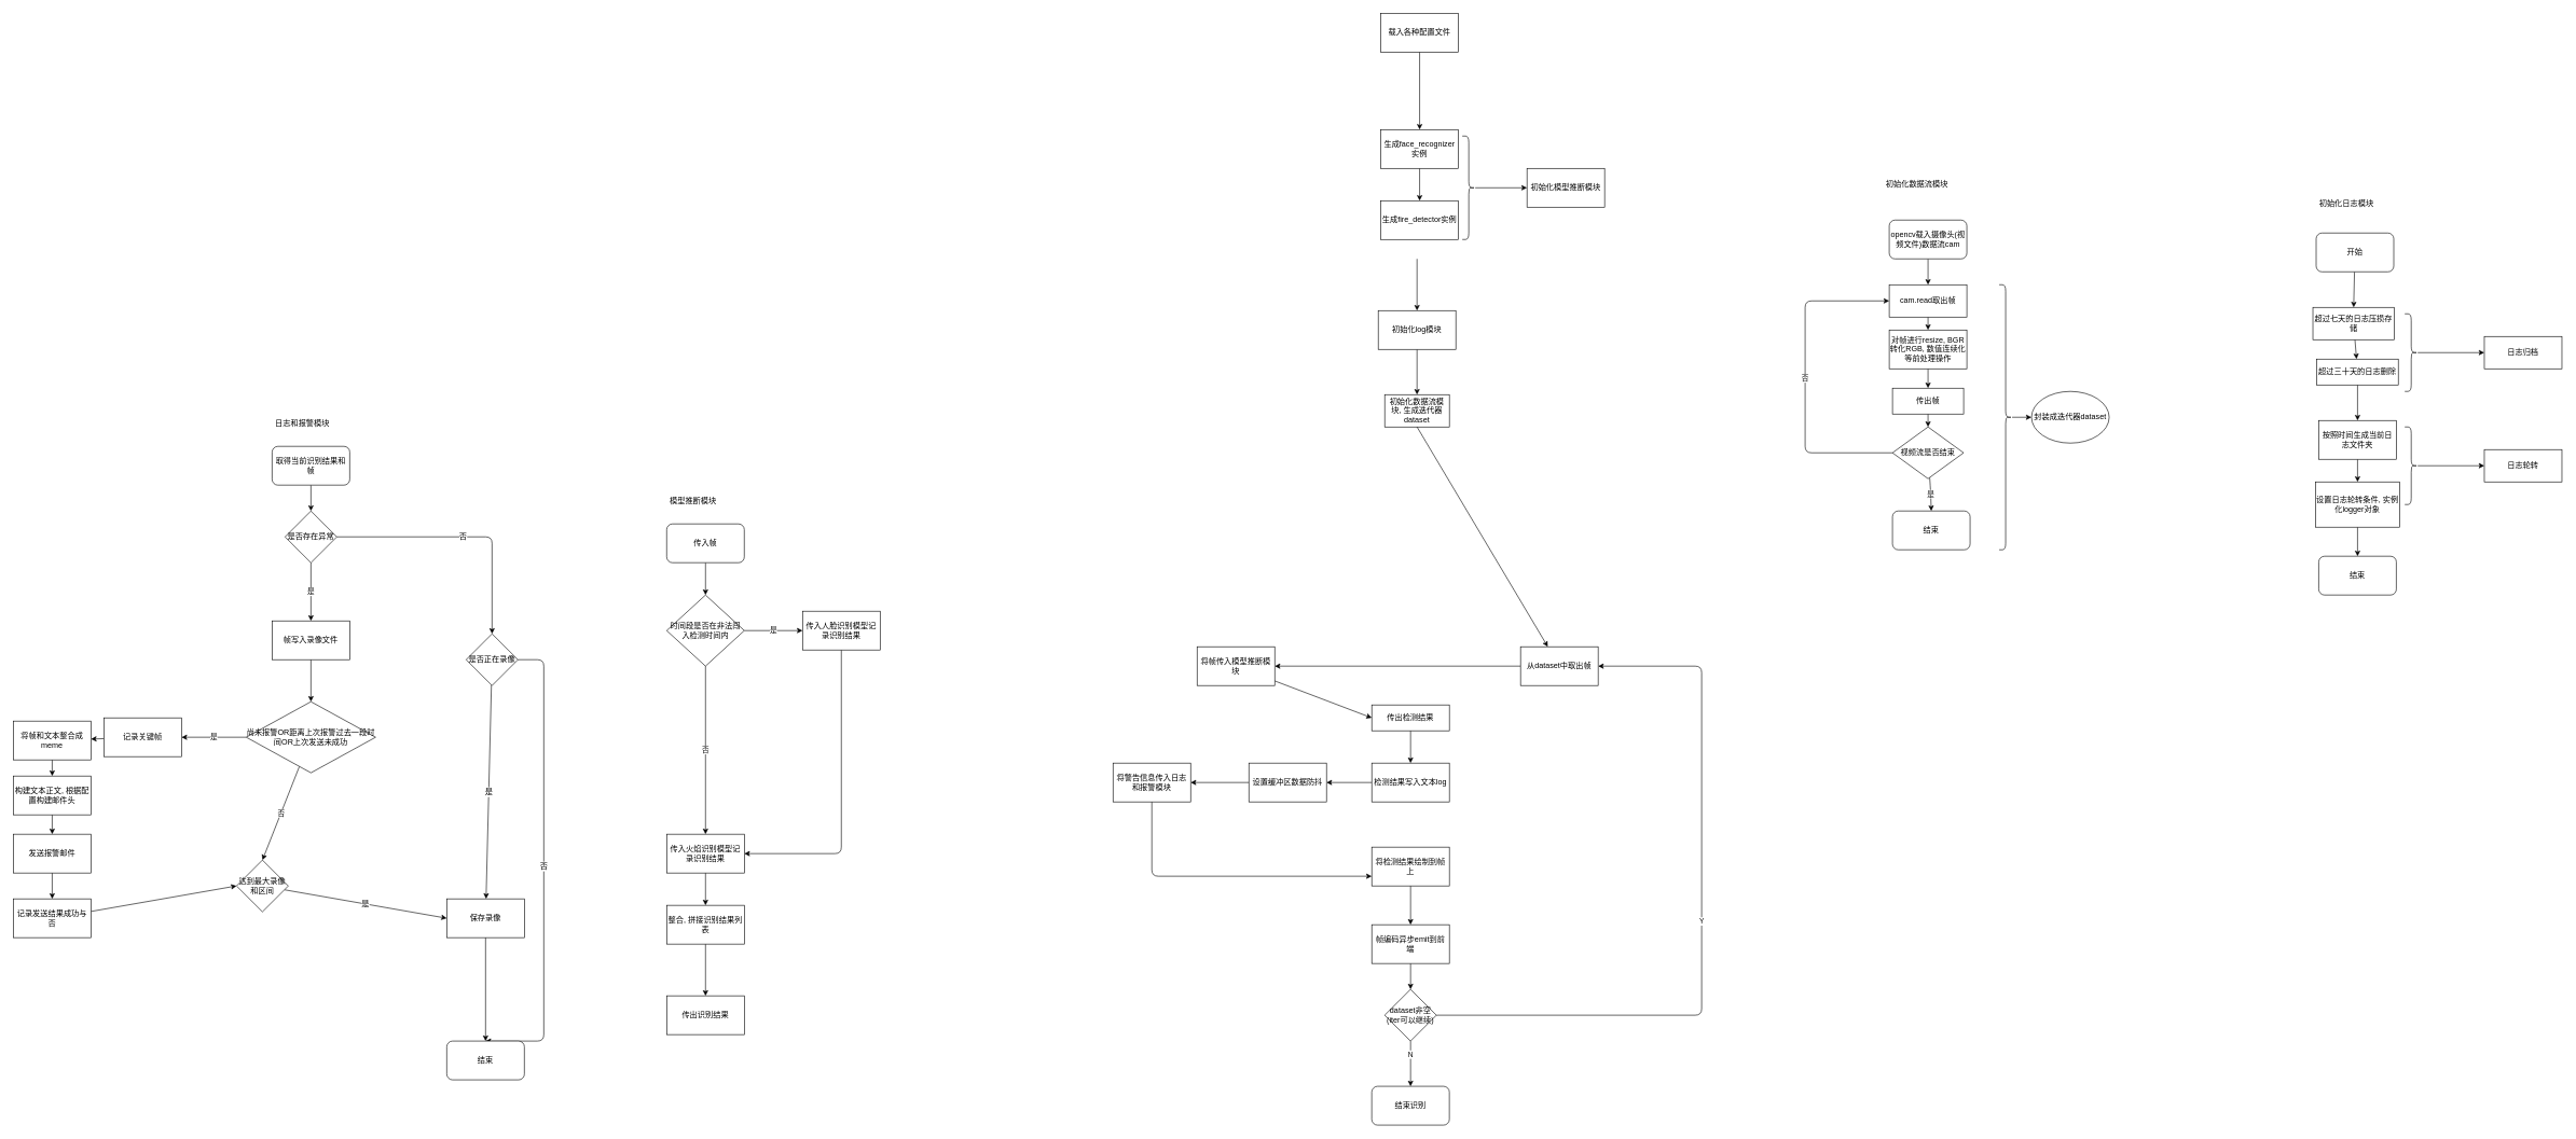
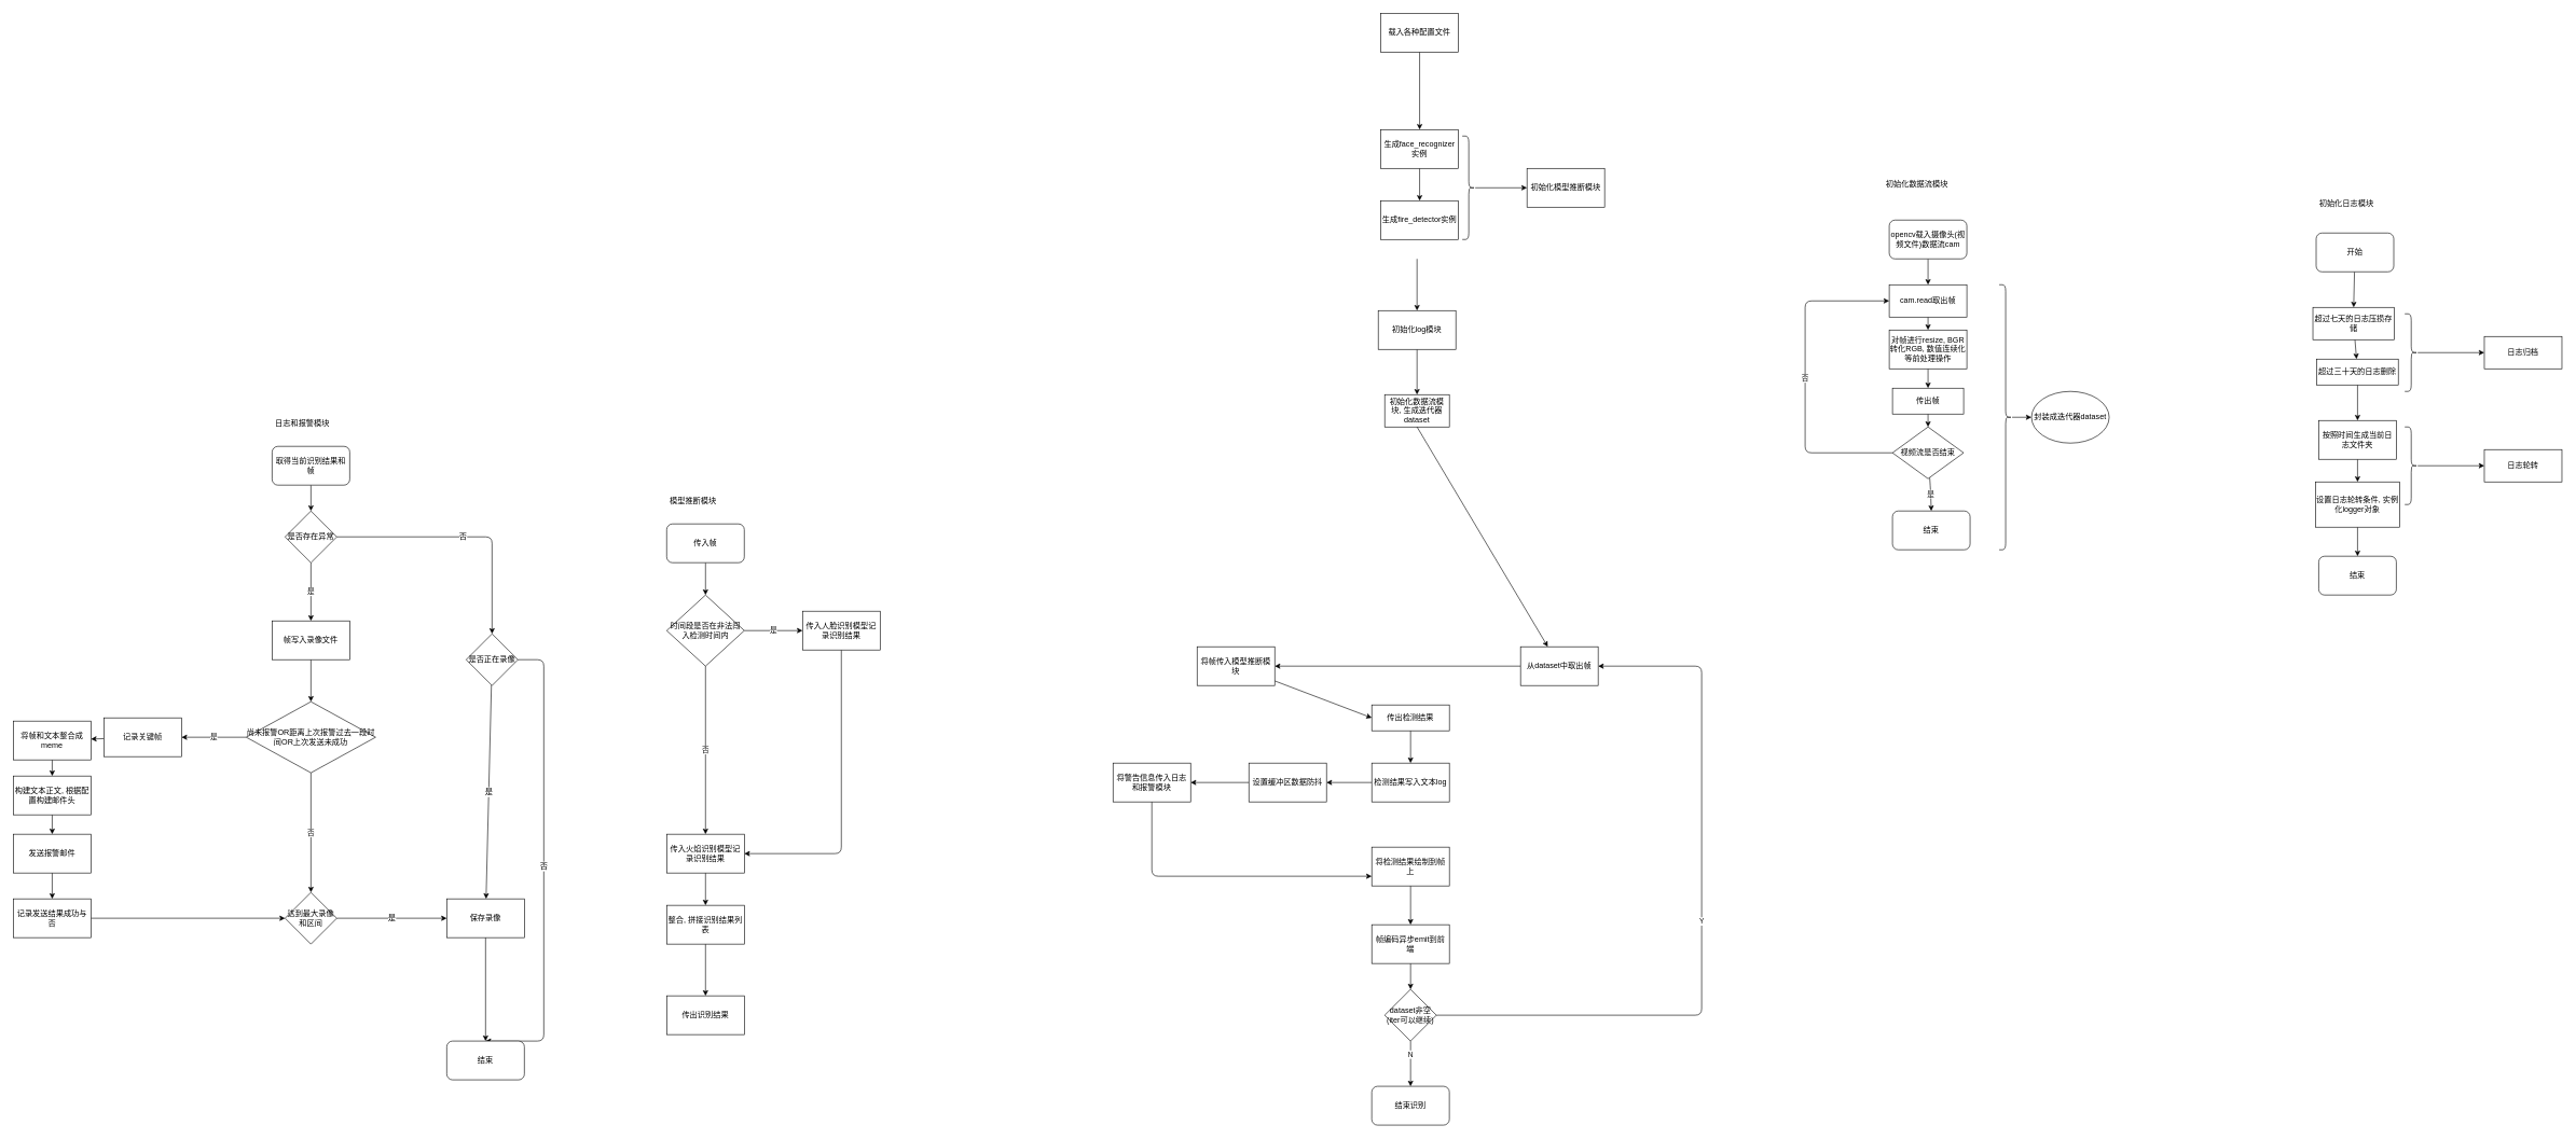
- <mxCell id="105" value="达到最大录像和区间" style="rhombus;whiteSpace=wrap;html=1;fontFamily=Helvetica;fontSize=12;" parent="1" vertex="1"><mxGeometry x="365" y="1330" width="80" height="80" as="geometry" /></mxCell>
+ <mxCell id="105" value="达到最大录像和区间" style="rhombus;whiteSpace=wrap;html=1;fontFamily=Helvetica;fontSize=12;" parent="1" vertex="1"><mxGeometry x="440" y="1380" width="80" height="80" as="geometry" /></mxCell>
